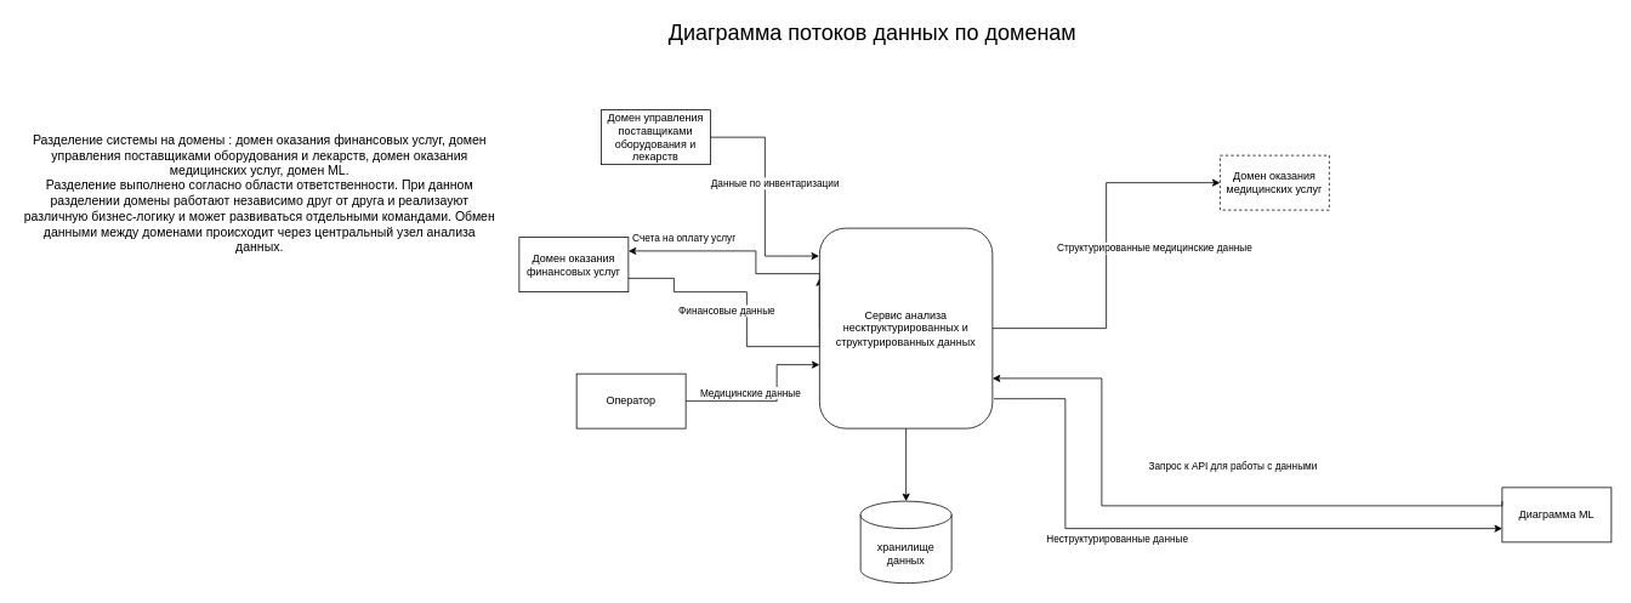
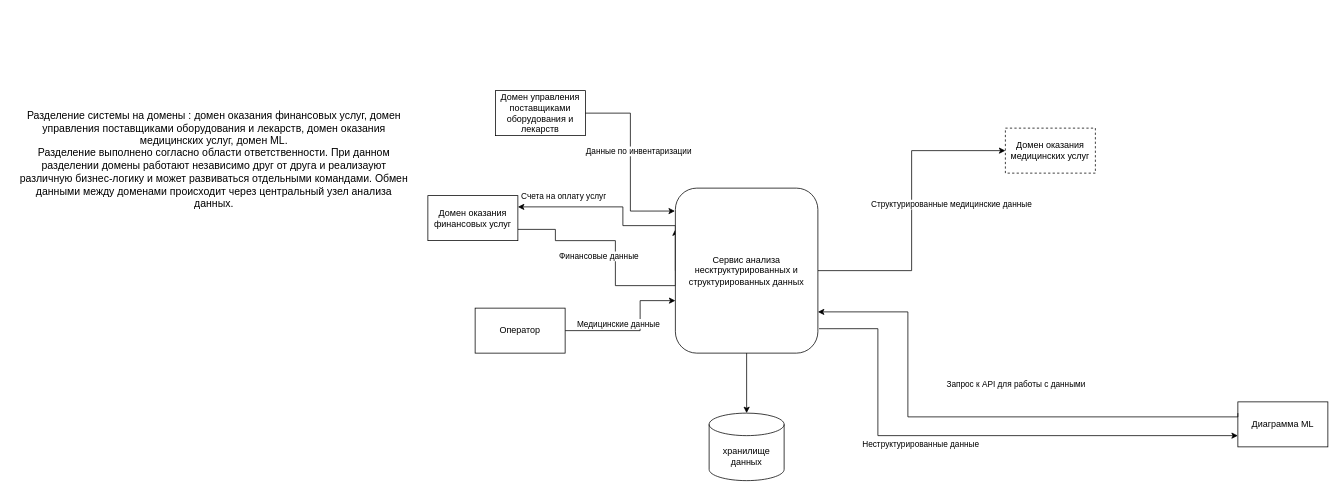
- <mxCell id="2" value="&lt;font style=&quot;font-size: 24px;&quot;&gt;&amp;nbsp;Диаграмма потоков данных по доменам&lt;/font&gt;" style="text;html=1;align=center;verticalAlign=middle;whiteSpace=wrap;rounded=0;" parent="1" vertex="1"><mxGeometry x="660" y="20" width="590" height="30" as="geometry" /></mxCell>
